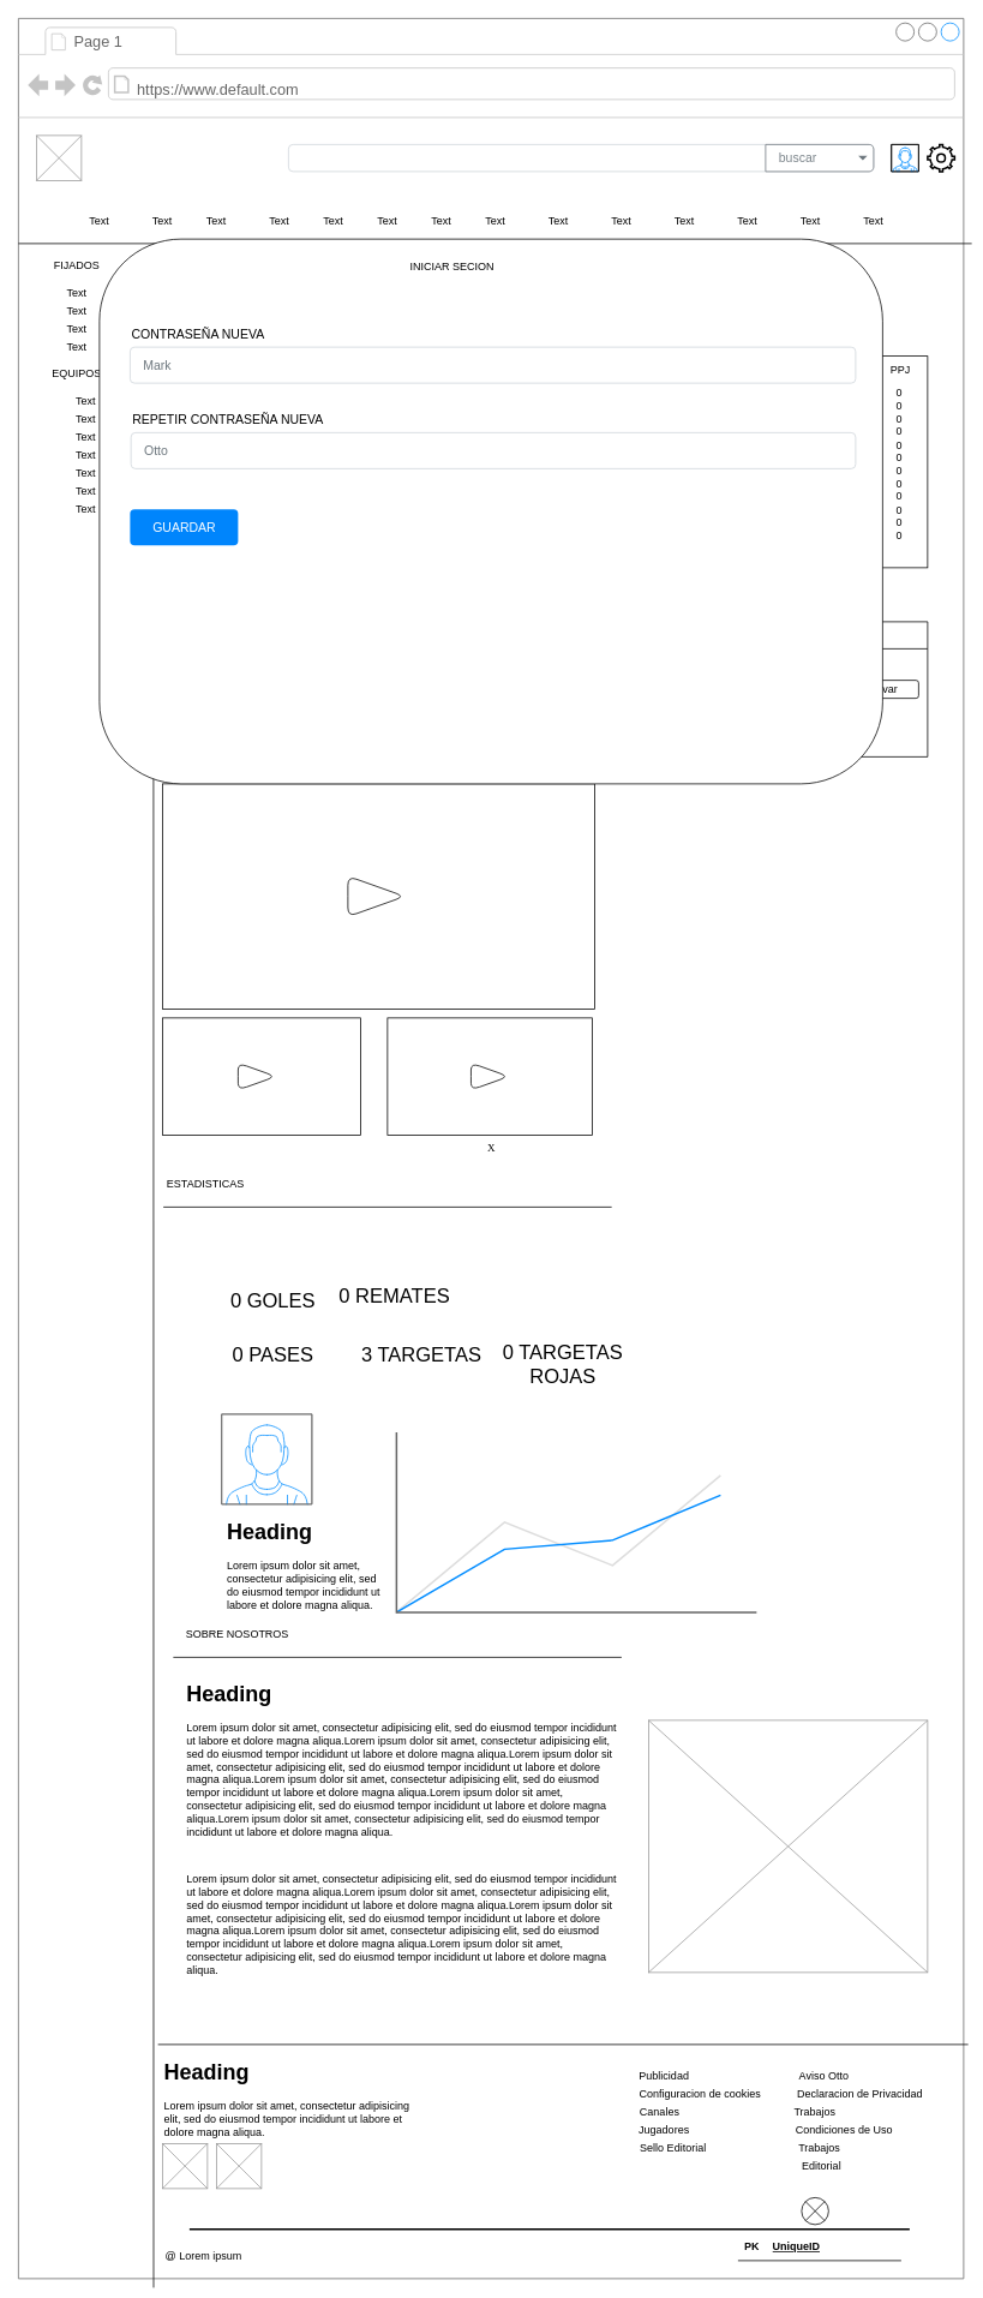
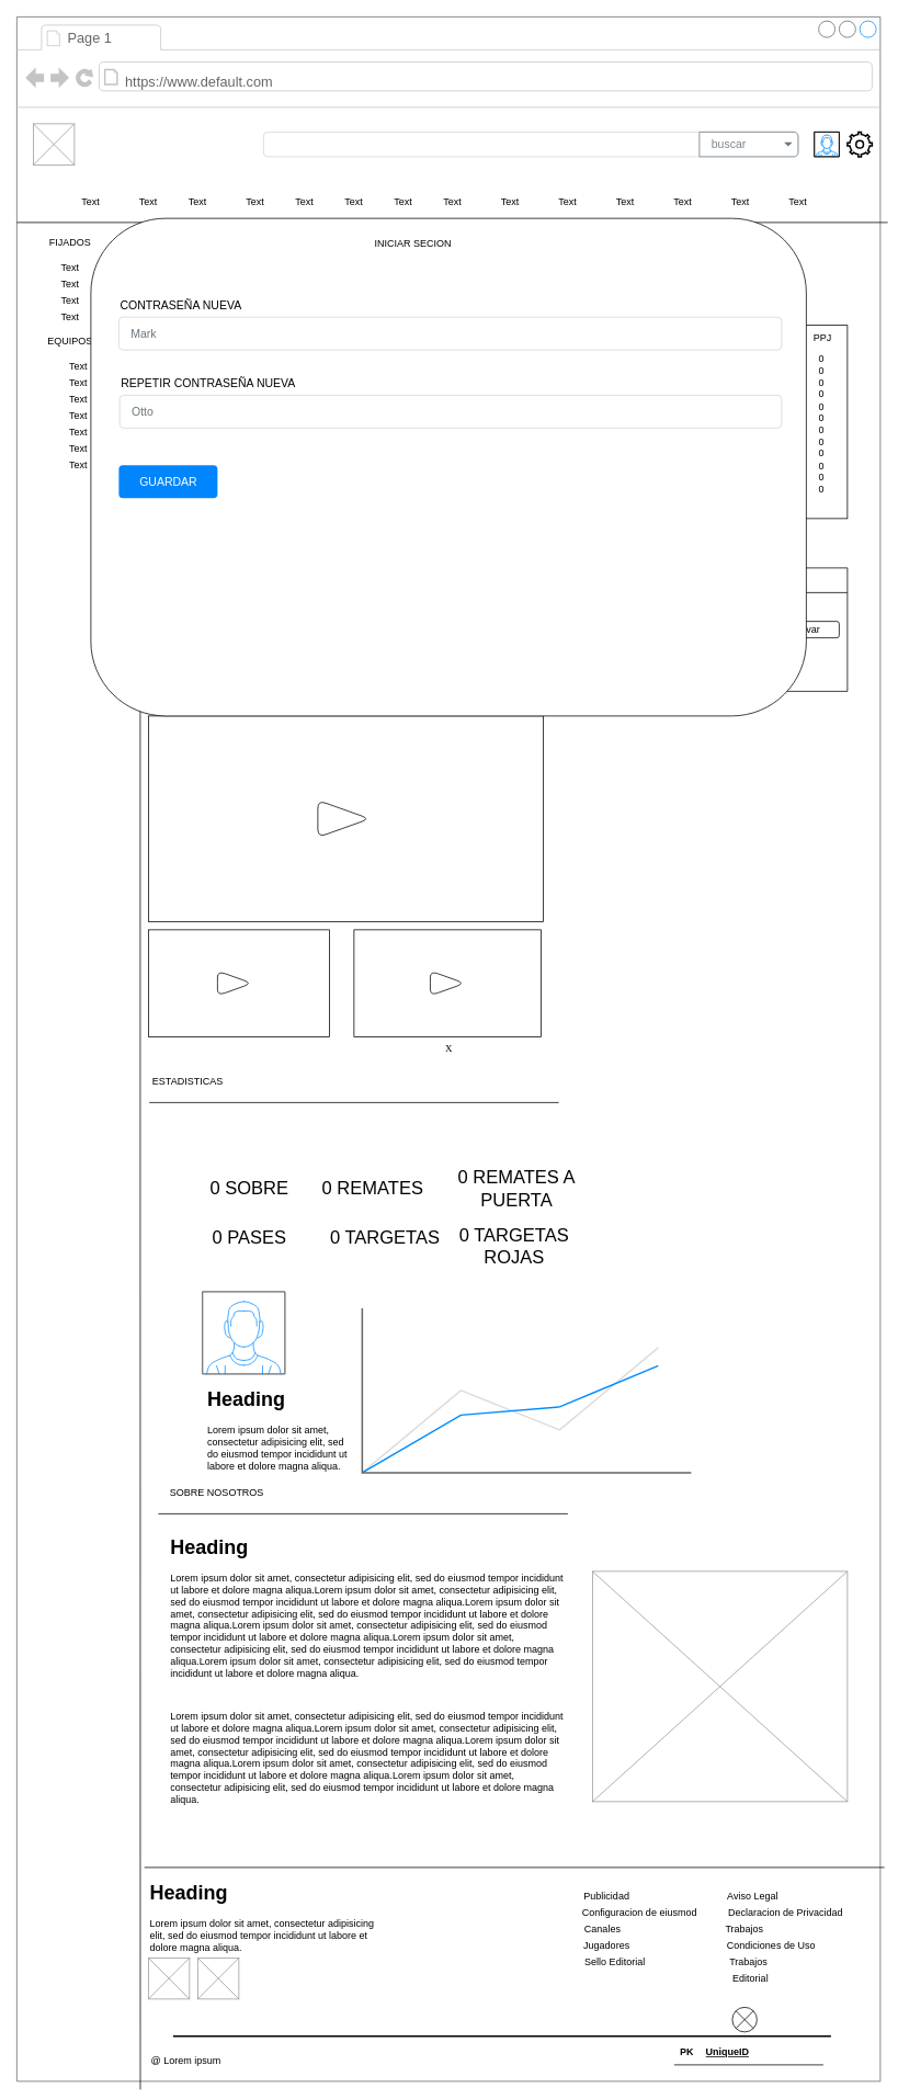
- <mxCell id="119" value="&lt;font style=&quot;font-size: 22px;&quot;&gt;0 REMATES&lt;/font&gt;" style="text;html=1;align=center;verticalAlign=middle;whiteSpace=wrap;rounded=0;" parent="2" vertex="1"><mxGeometry x="351" y="1405" width="134" height="30" as="geometry" /></mxCell>
+ <mxCell id="119" value="&lt;font style=&quot;font-size: 22px;&quot;&gt;0 REMATES&lt;/font&gt;" style="text;html=1;align=center;verticalAlign=middle;whiteSpace=wrap;rounded=0;" parent="2" vertex="1"><mxGeometry x="366" y="1410" width="134" height="30" as="geometry" /></mxCell>
- <mxCell id="117" value="&lt;font style=&quot;font-size: 22px;&quot;&gt;0 GOLES&lt;/font&gt;" style="text;html=1;align=center;verticalAlign=middle;whiteSpace=wrap;rounded=0;" parent="2" vertex="1"><mxGeometry x="226" y="1410" width="114" height="30" as="geometry" /></mxCell>
+ <mxCell id="117" value="&lt;font style=&quot;font-size: 22px;&quot;&gt;0 SOBRE&lt;/font&gt;" style="text;html=1;align=center;verticalAlign=middle;whiteSpace=wrap;rounded=0;" parent="2" vertex="1"><mxGeometry x="226" y="1410" width="114" height="30" as="geometry" /></mxCell>
+ <mxCell id="121" value="&lt;font style=&quot;font-size: 22px;&quot;&gt;0 REMATES A PUERTA&lt;/font&gt;" style="text;html=1;align=center;verticalAlign=middle;whiteSpace=wrap;rounded=0;" parent="2" vertex="1"><mxGeometry x="527.5" y="1410" width="160" height="30" as="geometry" /></mxCell>
- <mxCell id="120" value="&lt;font style=&quot;font-size: 22px;&quot;&gt;3 TARGETAS&lt;/font&gt;" style="text;html=1;align=center;verticalAlign=middle;whiteSpace=wrap;rounded=0;" parent="2" vertex="1"><mxGeometry x="367.5" y="1470" width="160" height="30" as="geometry" /></mxCell>
+ <mxCell id="120" value="&lt;font style=&quot;font-size: 22px;&quot;&gt;0 TARGETAS&lt;/font&gt;" style="text;html=1;align=center;verticalAlign=middle;whiteSpace=wrap;rounded=0;" parent="2" vertex="1"><mxGeometry x="367.5" y="1470" width="160" height="30" as="geometry" /></mxCell>
- <mxCell id="99" value="Aviso Otto" style="text;html=1;align=center;verticalAlign=middle;whiteSpace=wrap;rounded=0;" parent="2" vertex="1"><mxGeometry x="860" y="2270" width="70" height="30" as="geometry" /></mxCell>
+ <mxCell id="99" value="Aviso Legal" style="text;html=1;align=center;verticalAlign=middle;whiteSpace=wrap;rounded=0;" parent="2" vertex="1"><mxGeometry x="860" y="2270" width="70" height="30" as="geometry" /></mxCell>
- <mxCell id="95" value="Configuracion de cookies" style="text;html=1;align=center;verticalAlign=middle;whiteSpace=wrap;rounded=0;" parent="2" vertex="1"><mxGeometry x="685" y="2290" width="145" height="30" as="geometry" /></mxCell>
+ <mxCell id="95" value="Configuracion de eiusmod" style="text;html=1;align=center;verticalAlign=middle;whiteSpace=wrap;rounded=0;" parent="2" vertex="1"><mxGeometry x="685" y="2290" width="145" height="30" as="geometry" /></mxCell>
